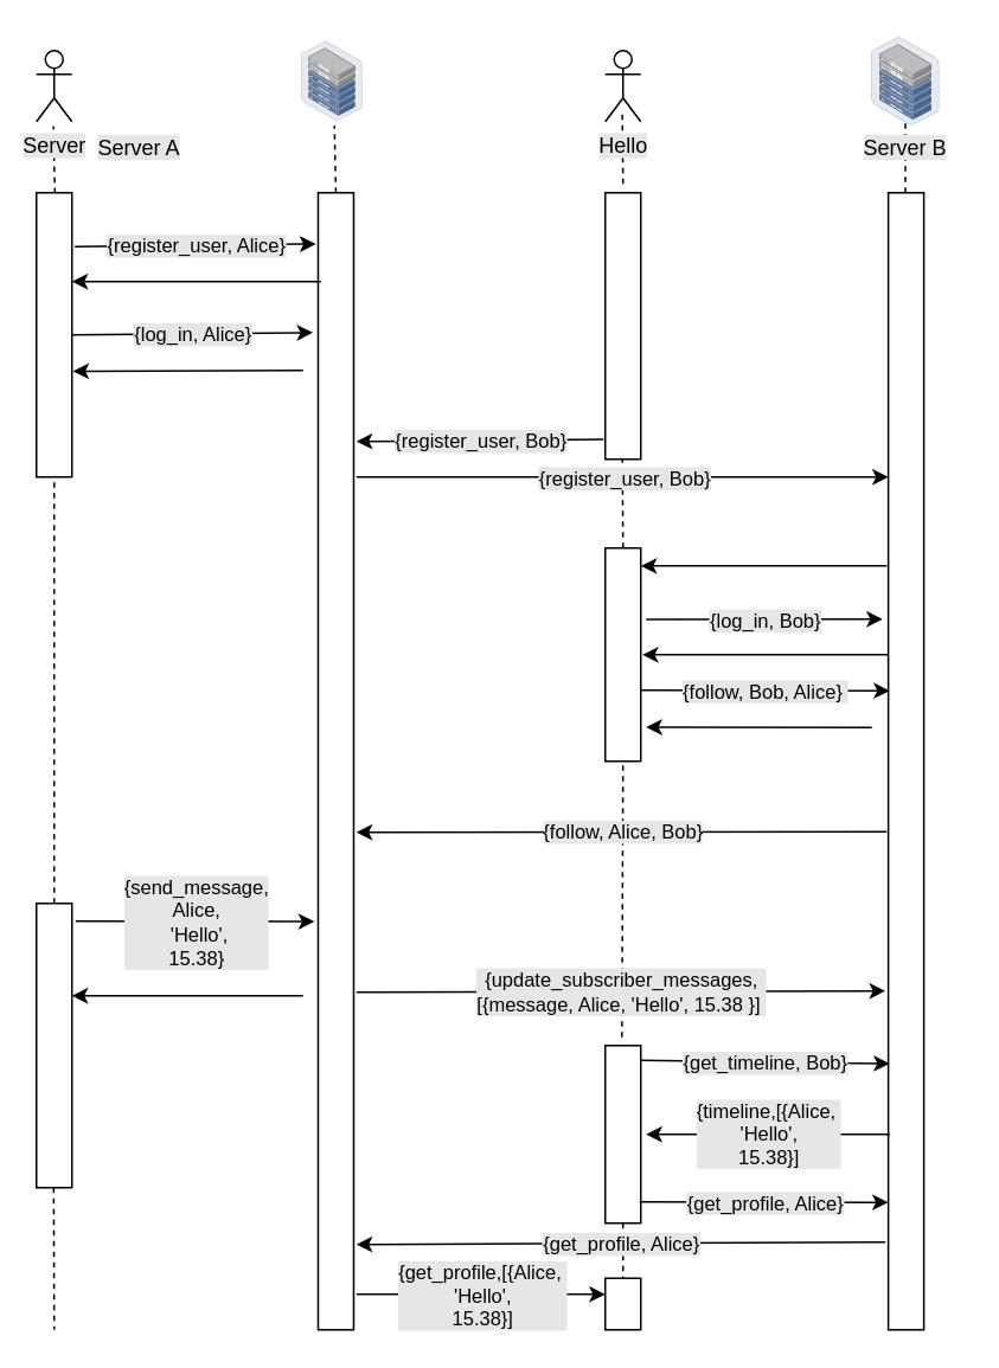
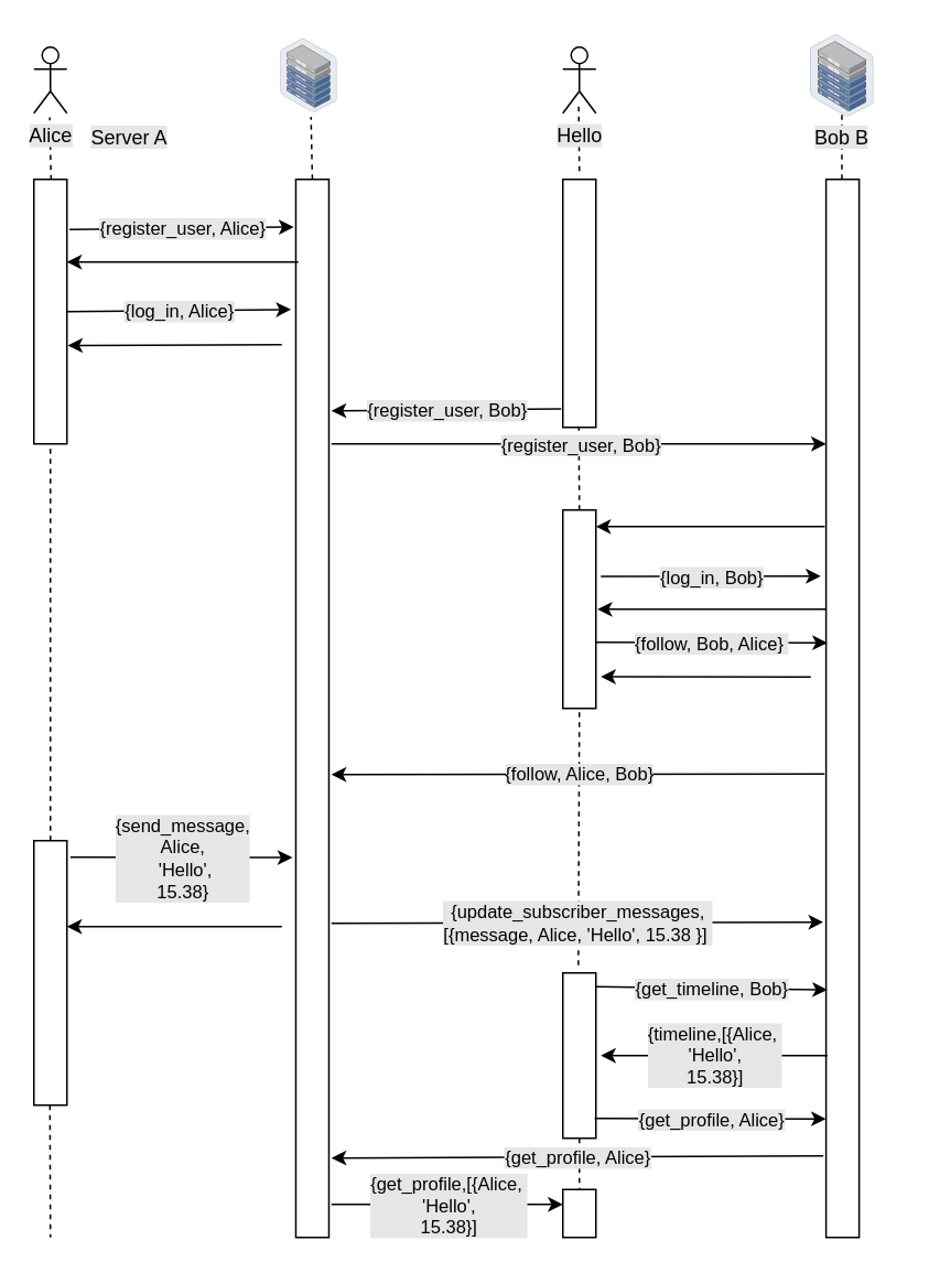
- <mxCell id="7" value="&lt;span style=&quot;background-color: rgb(230, 230, 230);&quot;&gt;Server&lt;/span&gt;" style="shape=umlActor;verticalLabelPosition=bottom;verticalAlign=top;html=1;outlineConnect=0;" vertex="1" parent="1"><mxGeometry x="20" y="28" width="20" height="40" as="geometry" /></mxCell>
+ <mxCell id="7" value="&lt;span style=&quot;background-color: rgb(230, 230, 230);&quot;&gt;Alice&lt;/span&gt;" style="shape=umlActor;verticalLabelPosition=bottom;verticalAlign=top;html=1;outlineConnect=0;" vertex="1" parent="1"><mxGeometry x="20" y="28" width="20" height="40" as="geometry" /></mxCell>
- <mxCell id="30" value="&lt;span style=&quot;background-color: rgb(230, 230, 230);&quot;&gt;Server B&lt;/span&gt;" style="text;html=1;strokeColor=none;fillColor=none;align=center;verticalAlign=middle;whiteSpace=wrap;rounded=0;" vertex="1" parent="1"><mxGeometry x="479.24" y="68" width="60" height="30" as="geometry" /></mxCell>
+ <mxCell id="30" value="&lt;span style=&quot;background-color: rgb(230, 230, 230);&quot;&gt;Bob B&lt;/span&gt;" style="text;html=1;strokeColor=none;fillColor=none;align=center;verticalAlign=middle;whiteSpace=wrap;rounded=0;" vertex="1" parent="1"><mxGeometry x="479.24" y="68" width="60" height="30" as="geometry" /></mxCell>
